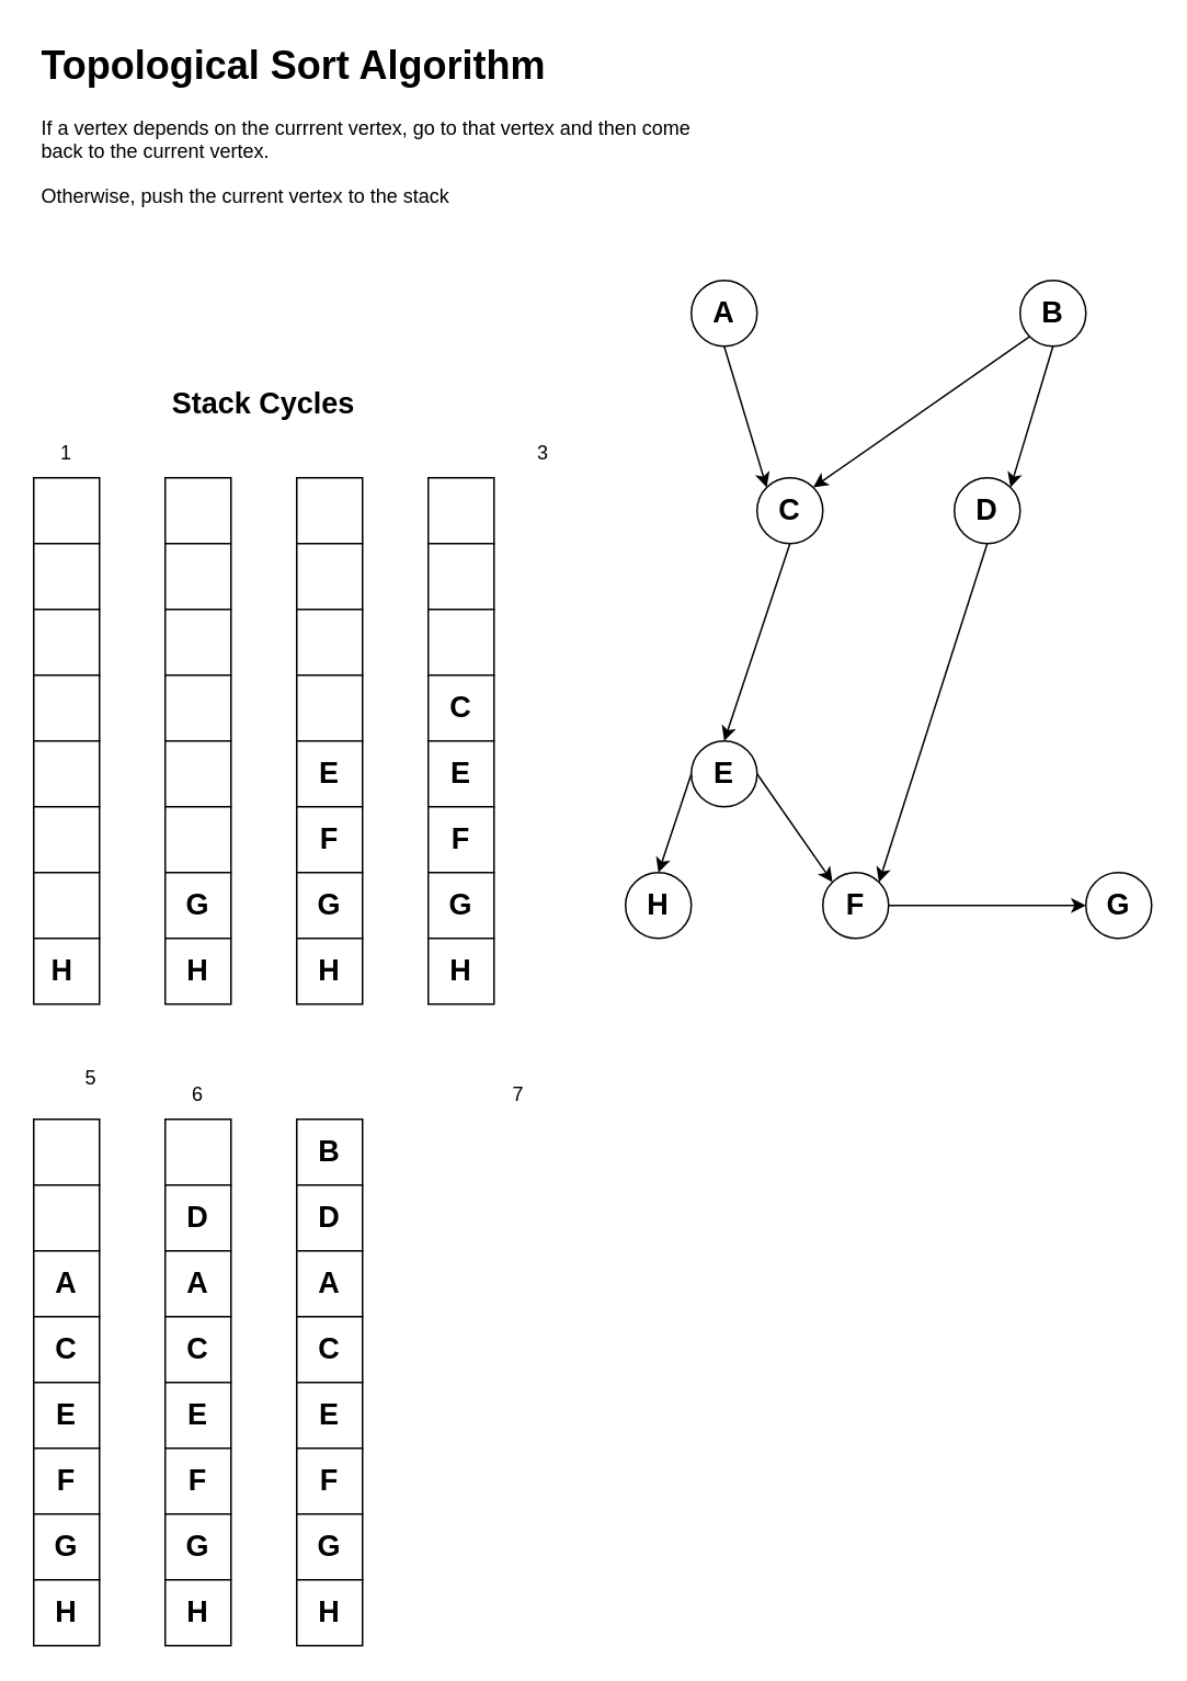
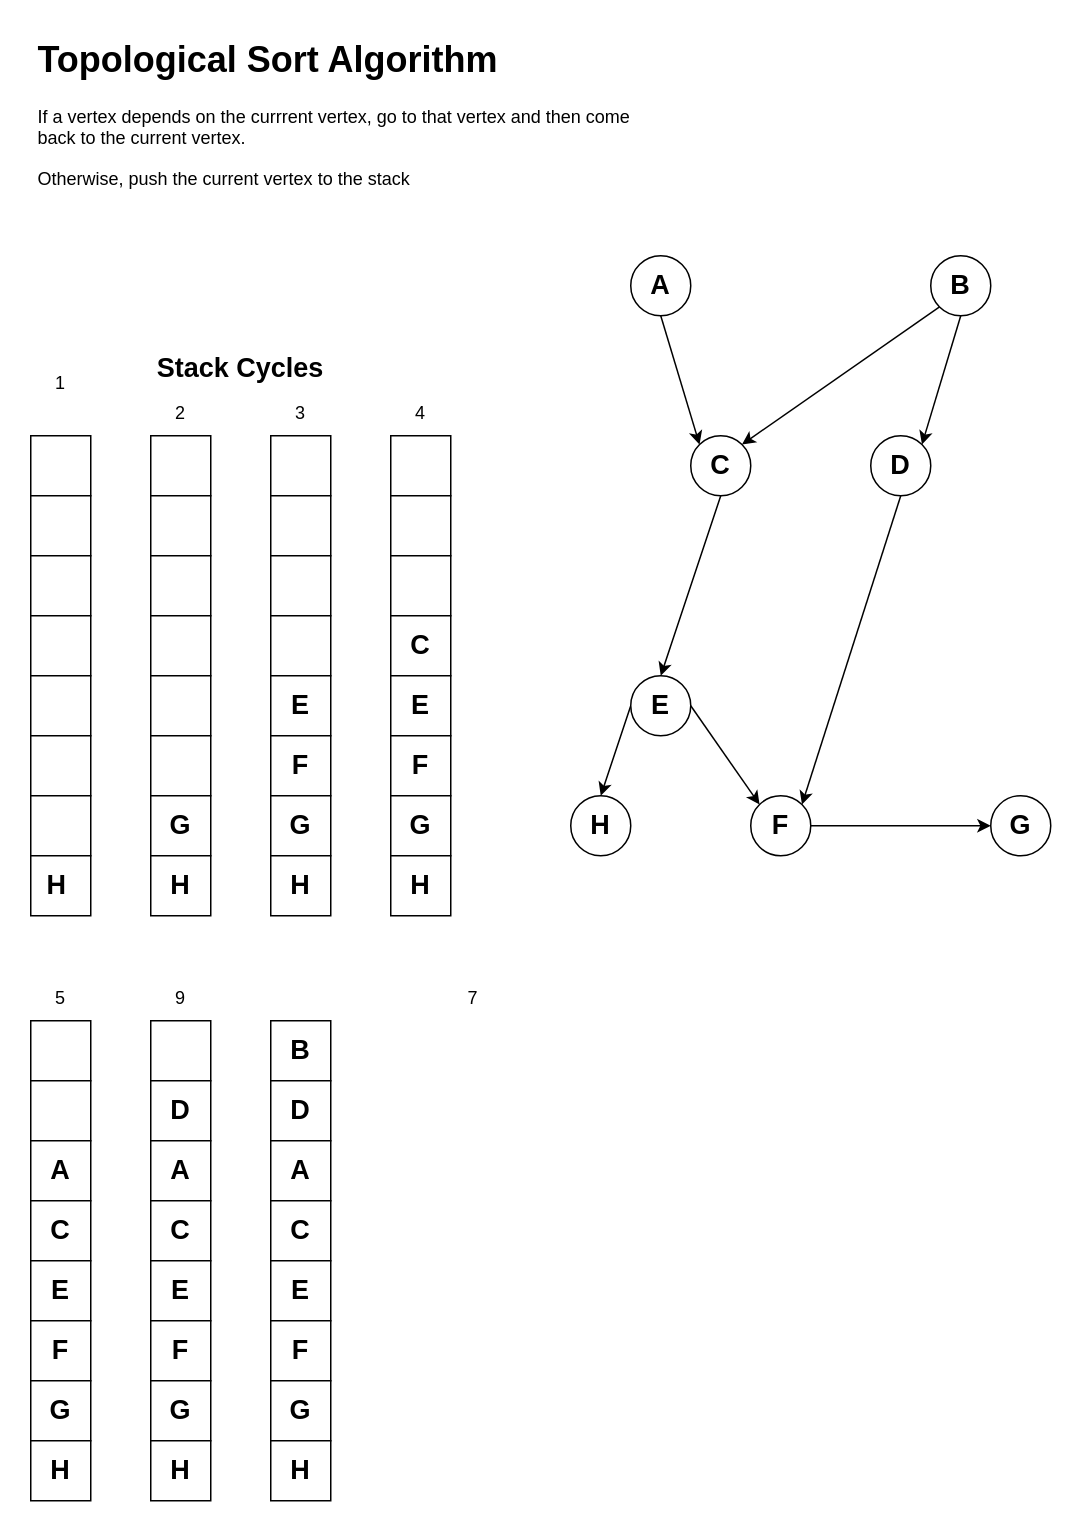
- <mxCell id="76" value="1" style="text;html=1;strokeColor=none;fillColor=none;align=center;verticalAlign=middle;whiteSpace=wrap;rounded=0;" parent="1" vertex="1"><mxGeometry x="20" y="260" width="40" height="30" as="geometry" /></mxCell>
+ <mxCell id="76" value="1" style="text;html=1;strokeColor=none;fillColor=none;align=center;verticalAlign=middle;whiteSpace=wrap;rounded=0;" parent="1" vertex="1"><mxGeometry x="20" y="240" width="40" height="30" as="geometry" /></mxCell>
+ <mxCell id="78" value="2" style="text;html=1;strokeColor=none;fillColor=none;align=center;verticalAlign=middle;whiteSpace=wrap;rounded=0;" parent="1" vertex="1"><mxGeometry x="100" y="260" width="40" height="30" as="geometry" /></mxCell>
+ <mxCell id="79" value="4" style="text;html=1;strokeColor=none;fillColor=none;align=center;verticalAlign=middle;whiteSpace=wrap;rounded=0;" parent="1" vertex="1"><mxGeometry x="260" y="260" width="40" height="30" as="geometry" /></mxCell>
- <mxCell id="77" value="3" style="text;html=1;strokeColor=none;fillColor=none;align=center;verticalAlign=middle;whiteSpace=wrap;rounded=0;" parent="1" vertex="1"><mxGeometry x="310" y="260" width="40" height="30" as="geometry" /></mxCell>
+ <mxCell id="77" value="3" style="text;html=1;strokeColor=none;fillColor=none;align=center;verticalAlign=middle;whiteSpace=wrap;rounded=0;" parent="1" vertex="1"><mxGeometry x="180" y="260" width="40" height="30" as="geometry" /></mxCell>
- <mxCell id="80" value="5" style="text;html=1;strokeColor=none;fillColor=none;align=center;verticalAlign=middle;whiteSpace=wrap;rounded=0;" parent="1" vertex="1"><mxGeometry x="35" y="640" width="40" height="30" as="geometry" /></mxCell>
+ <mxCell id="80" value="5" style="text;html=1;strokeColor=none;fillColor=none;align=center;verticalAlign=middle;whiteSpace=wrap;rounded=0;" parent="1" vertex="1"><mxGeometry x="20" y="650" width="40" height="30" as="geometry" /></mxCell>
- <mxCell id="81" value="6" style="text;html=1;strokeColor=none;fillColor=none;align=center;verticalAlign=middle;whiteSpace=wrap;rounded=0;" parent="1" vertex="1"><mxGeometry x="100" y="650" width="40" height="30" as="geometry" /></mxCell>
+ <mxCell id="81" value="9" style="text;html=1;strokeColor=none;fillColor=none;align=center;verticalAlign=middle;whiteSpace=wrap;rounded=0;" parent="1" vertex="1"><mxGeometry x="100" y="650" width="40" height="30" as="geometry" /></mxCell>
